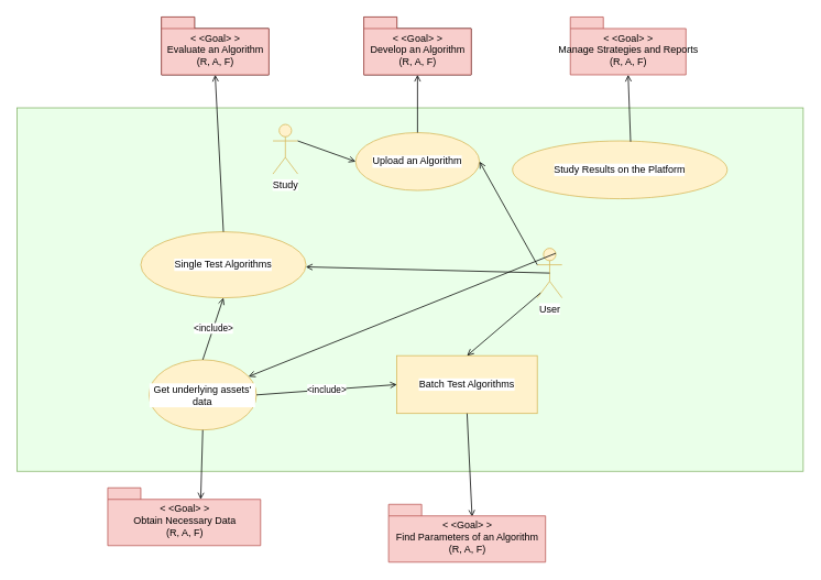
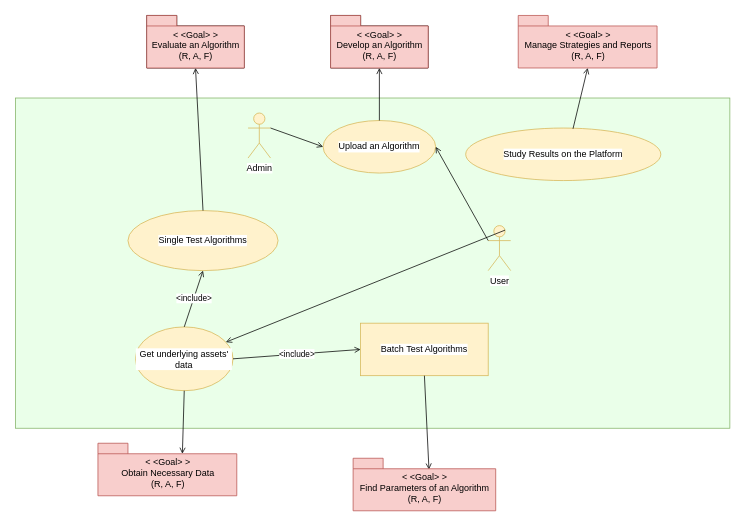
- <mxCell id="11" value="&lt;span style=&quot;font-weight: normal&quot;&gt;&amp;lt; &amp;lt;Goal&amp;gt; &amp;gt;&lt;br&gt;Manage Strategies and Reports&lt;br&gt;(R, A, F)&lt;br&gt;&lt;/span&gt;" style="shape=folder;fontStyle=1;spacingTop=10;tabWidth=40;tabHeight=14;tabPosition=left;html=1;fillColor=#f8cecc;strokeColor=#b85450;" parent="1" vertex="1"><mxGeometry x="690" y="20" width="140" height="70" as="geometry" /></mxCell>
+ <mxCell id="11" value="&lt;span style=&quot;font-weight: normal&quot;&gt;&amp;lt; &amp;lt;Goal&amp;gt; &amp;gt;&lt;br&gt;Manage Strategies and Reports&lt;br&gt;(R, A, F)&lt;br&gt;&lt;/span&gt;" style="shape=folder;fontStyle=1;spacingTop=10;tabWidth=40;tabHeight=14;tabPosition=left;html=1;fillColor=#f8cecc;strokeColor=#b85450;" parent="1" vertex="1"><mxGeometry x="690" y="20" width="185" height="70" as="geometry" /></mxCell>
- <mxCell id="5" value="Study" style="shape=umlActor;verticalLabelPosition=bottom;verticalAlign=top;html=1;labelBackgroundColor=#ffffff;fillColor=#fff2cc;strokeColor=#d6b656;" parent="1" vertex="1"><mxGeometry x="330" y="150" width="30" height="60" as="geometry" /></mxCell>
+ <mxCell id="5" value="Admin" style="shape=umlActor;verticalLabelPosition=bottom;verticalAlign=top;html=1;labelBackgroundColor=#ffffff;fillColor=#fff2cc;strokeColor=#d6b656;" parent="1" vertex="1"><mxGeometry x="330" y="150" width="30" height="60" as="geometry" /></mxCell>
- <mxCell id="26" value="" style="endArrow=open;html=1;exitX=0.5;exitY=0.5;exitDx=0;exitDy=0;exitPerimeter=0;endFill=0;labelBackgroundColor=#ffffff;" edge="1" parent="1" source="4" target="14"><mxGeometry width="50" height="50" relative="1" as="geometry"><mxPoint x="660" y="330" as="sourcePoint" /><mxPoint x="590" y="205" as="targetPoint" /></mxGeometry></mxCell>
- <mxCell id="15" value="" style="endArrow=open;html=1;exitX=0.133;exitY=0.9;exitDx=0;exitDy=0;exitPerimeter=0;entryX=0.5;entryY=0;entryDx=0;entryDy=0;endFill=0;labelBackgroundColor=#ffffff;" parent="1" source="4" target="8" edge="1"><mxGeometry width="50" height="50" relative="1" as="geometry"><mxPoint x="780" y="140" as="sourcePoint" /><mxPoint x="860" y="190" as="targetPoint" /></mxGeometry></mxCell>
